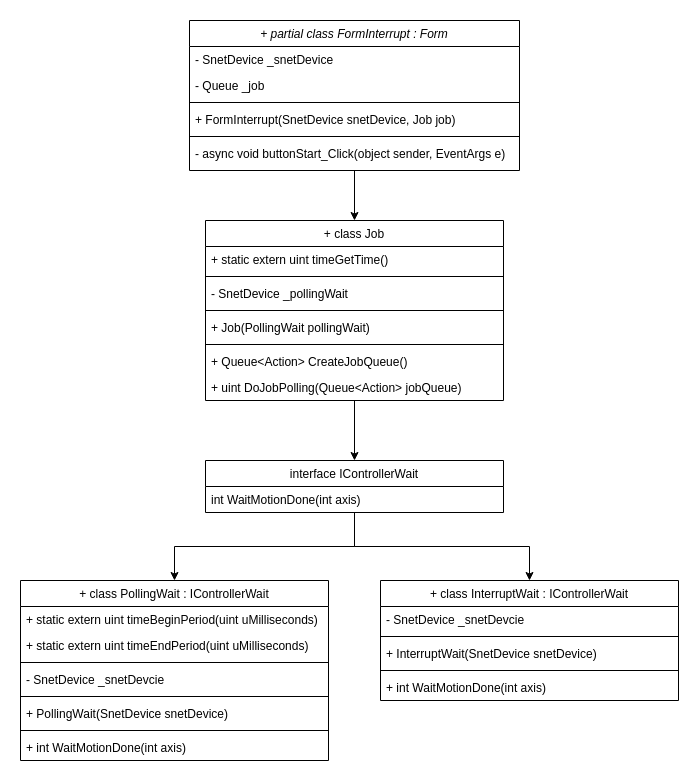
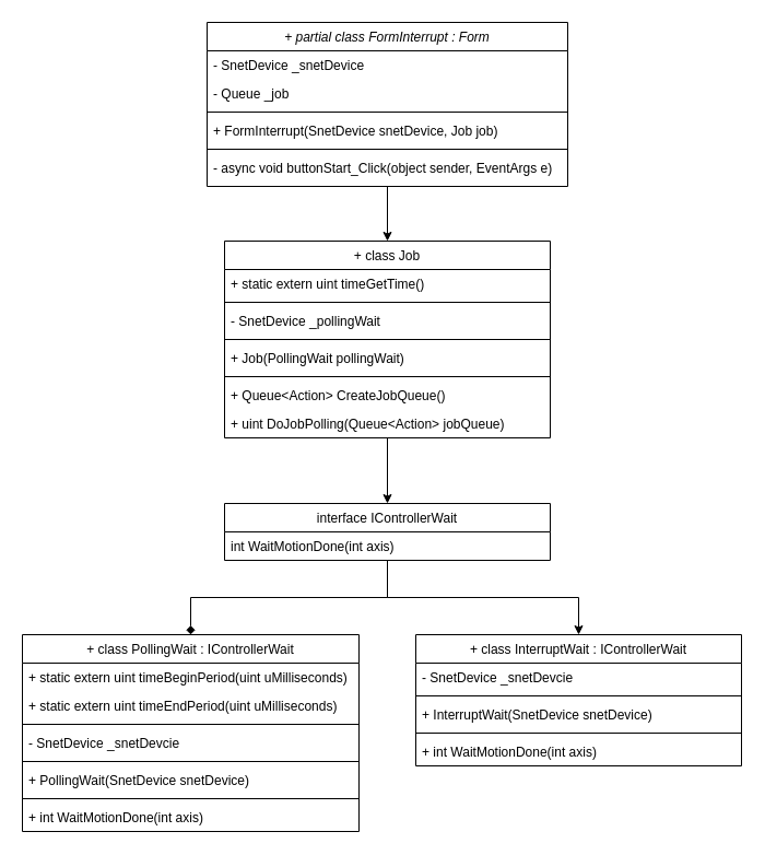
- <mxCell id="20" style="edgeStyle=orthogonalEdgeStyle;rounded=0;orthogonalLoop=1;jettySize=auto;html=1;" parent="1" source="22" target="24" edge="1"><mxGeometry relative="1" as="geometry" /></mxCell>
+ <mxCell id="20" style="edgeStyle=orthogonalEdgeStyle;rounded=0;orthogonalLoop=1;jettySize=auto;html=1;endArrow=diamond;" parent="1" source="22" target="24" edge="1"><mxGeometry relative="1" as="geometry" /></mxCell>
